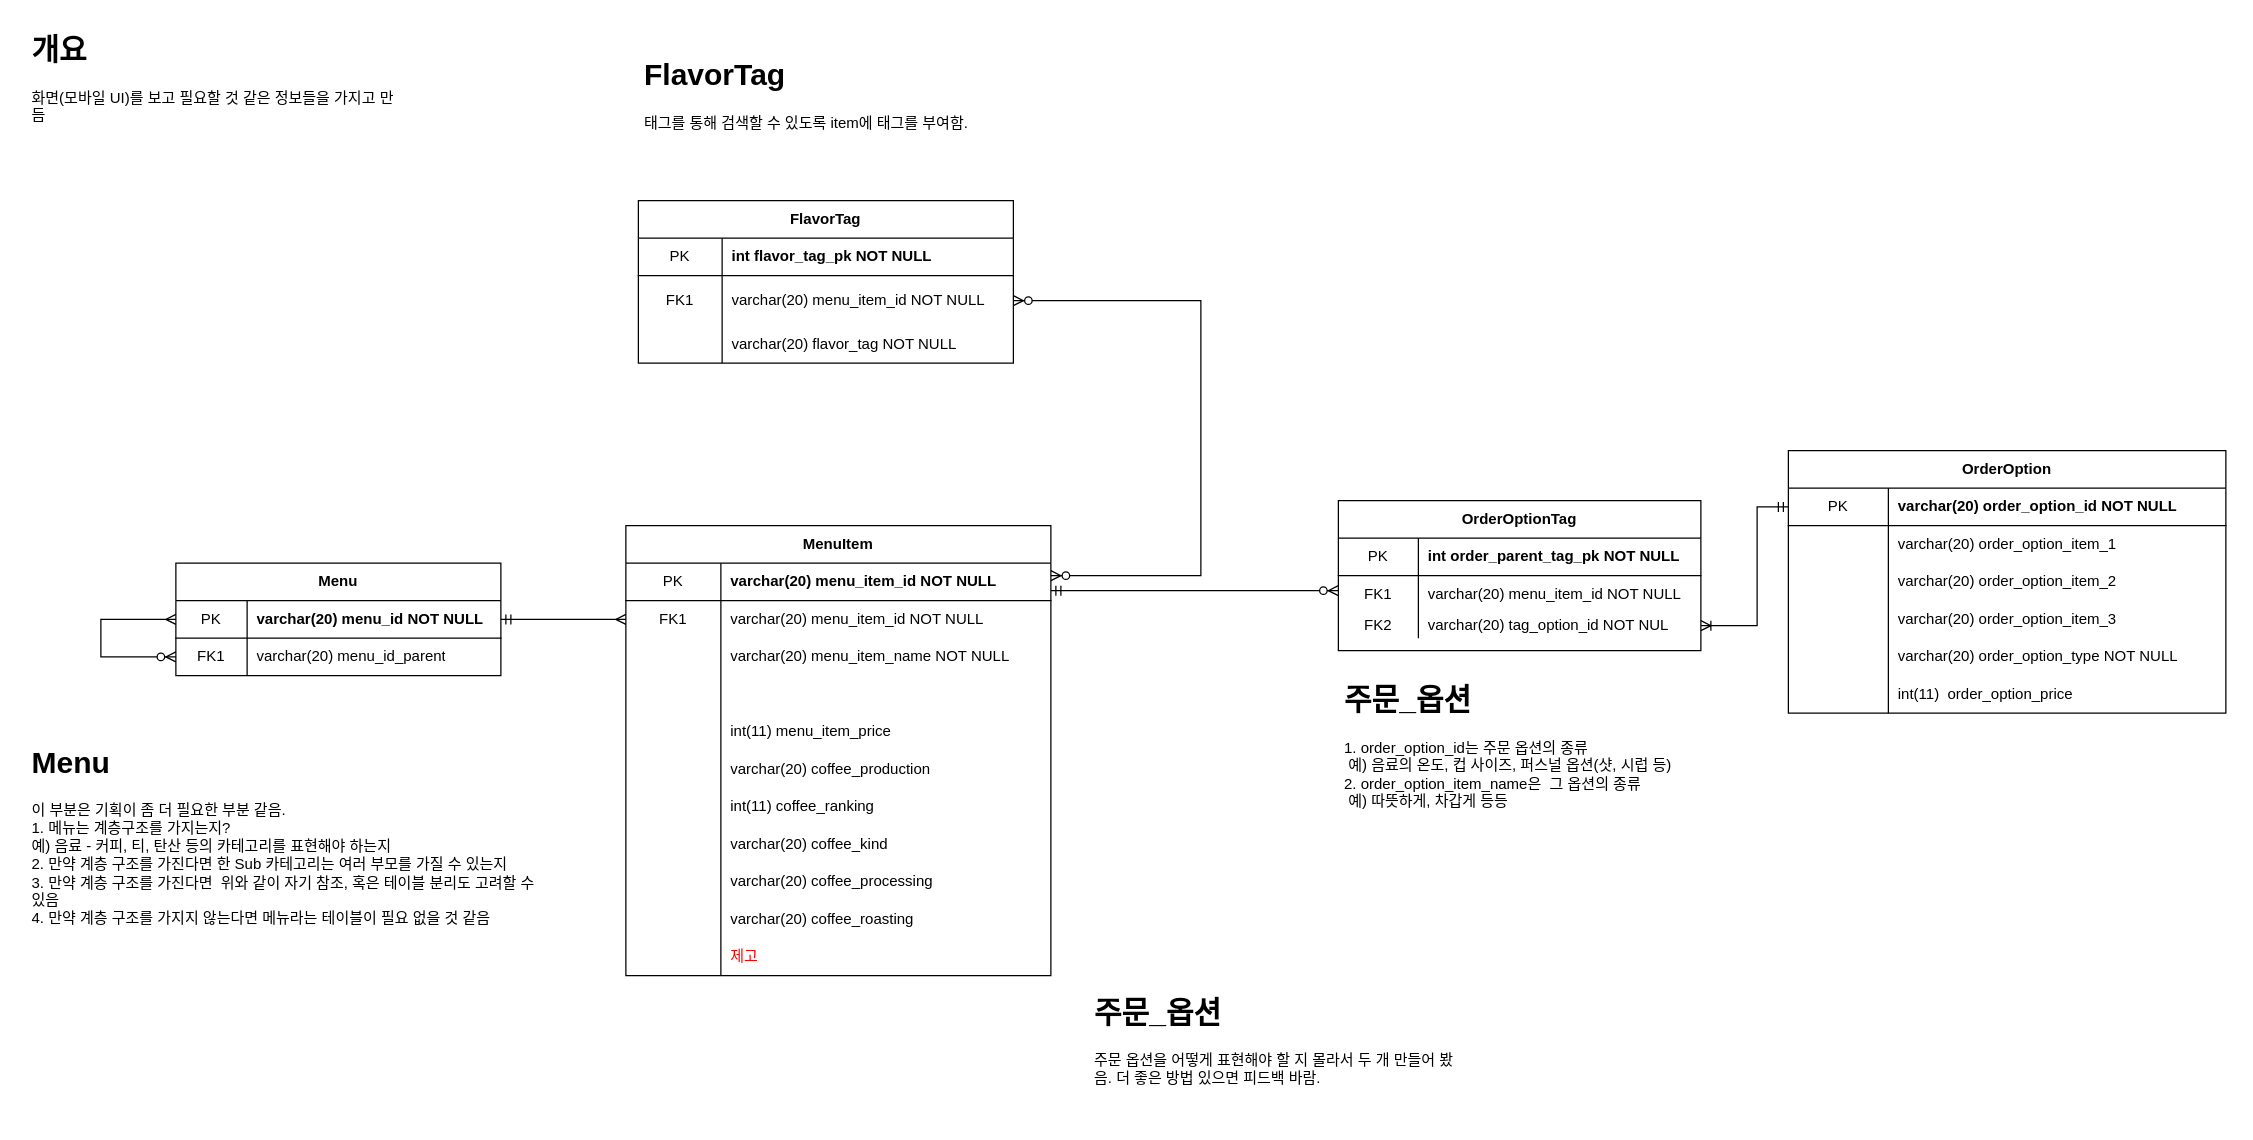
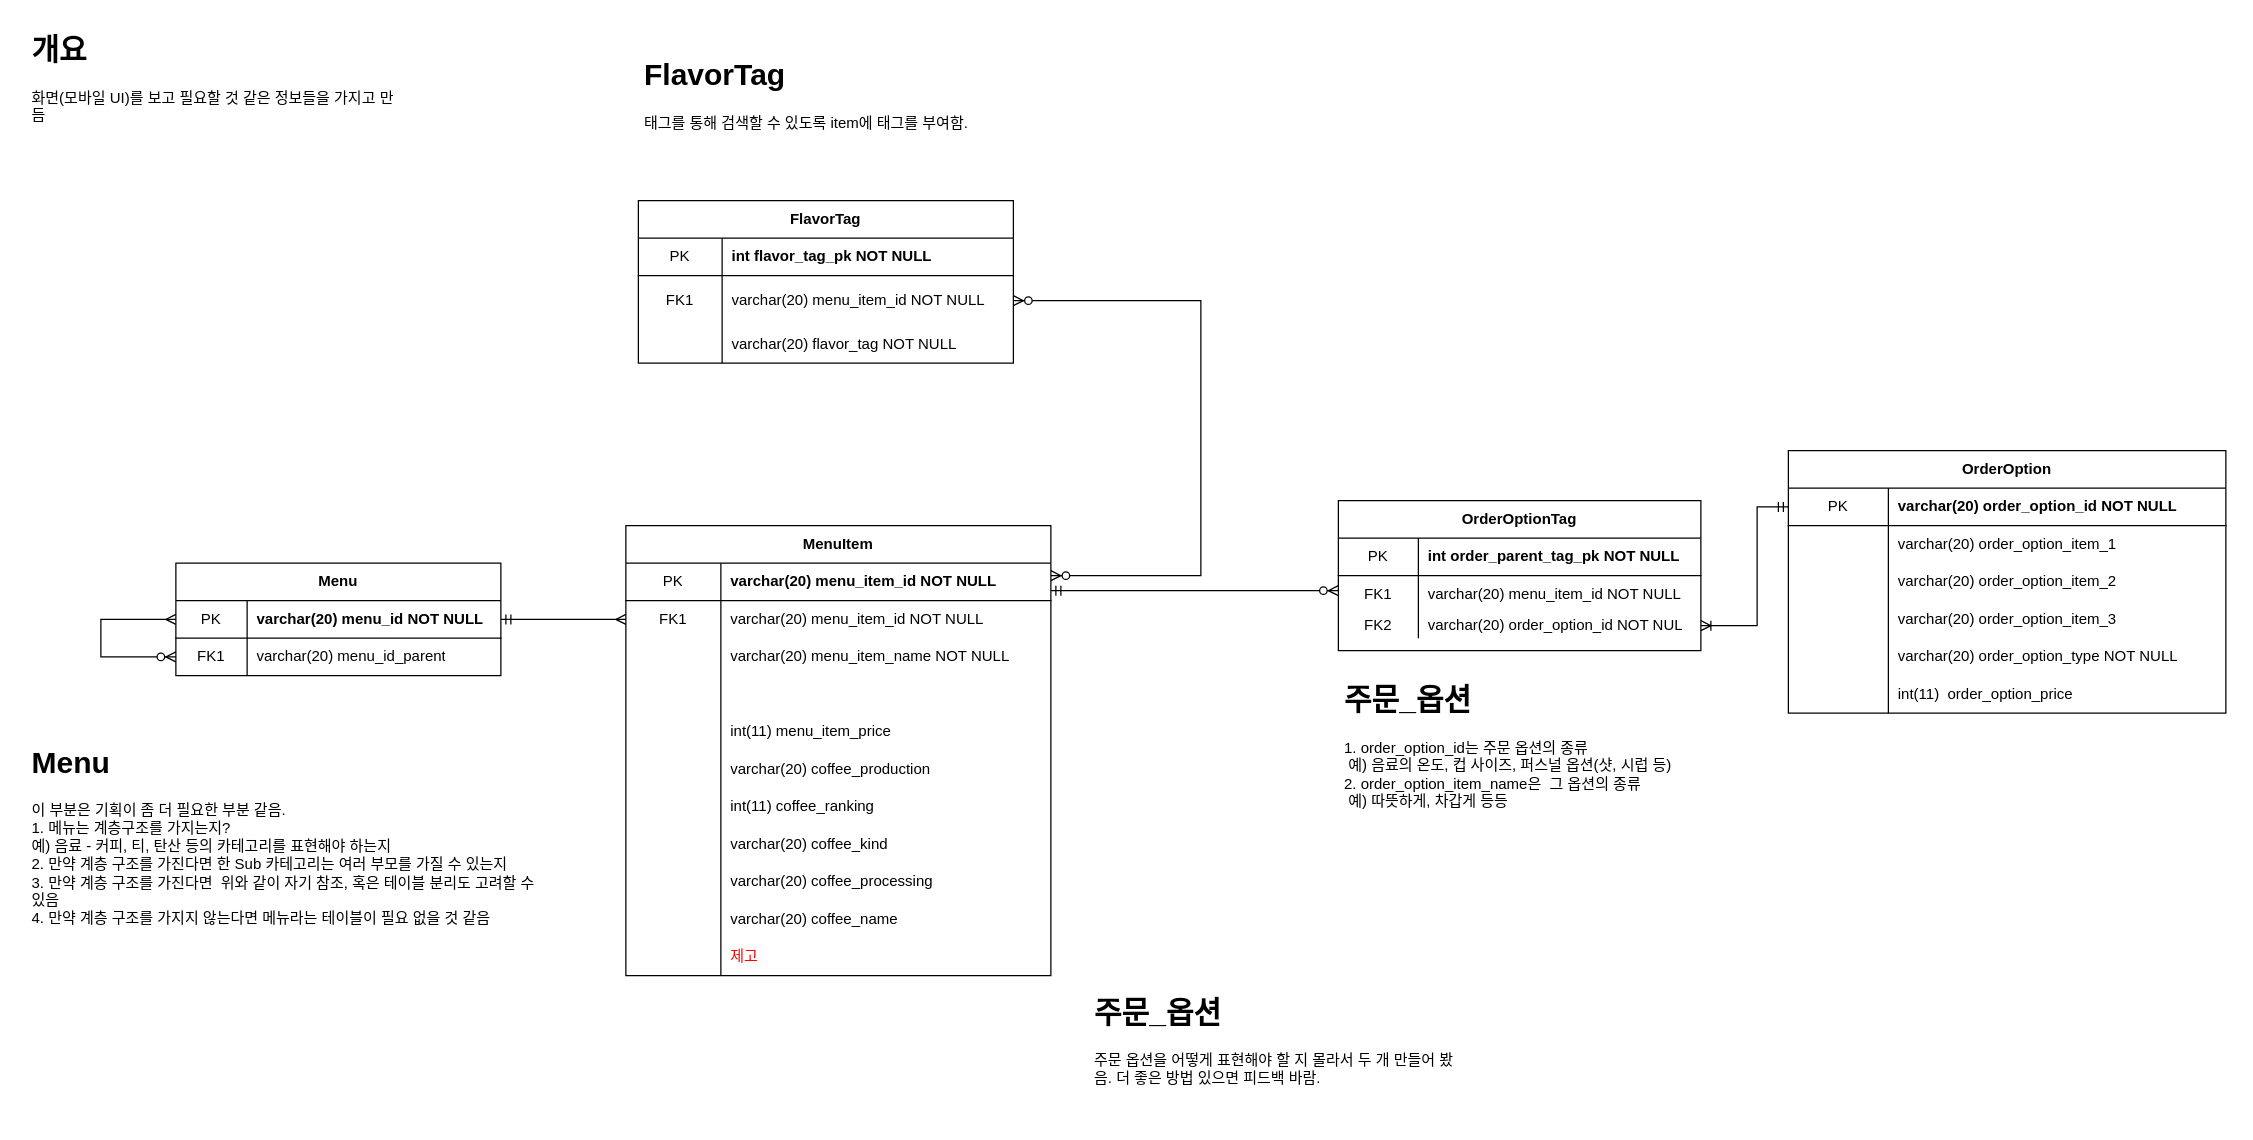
- <mxCell id="67" value="varchar(20)&amp;nbsp;tag_option_id NOT NUL" style="shape=partialRectangle;html=1;whiteSpace=wrap;connectable=0;fillColor=none;top=0;left=0;bottom=0;right=0;align=left;spacingLeft=6;overflow=hidden;" vertex="1" parent="65"><mxGeometry x="64" width="226" height="20" as="geometry" /></mxCell>
+ <mxCell id="67" value="varchar(20)&amp;nbsp;order_option_id NOT NUL" style="shape=partialRectangle;html=1;whiteSpace=wrap;connectable=0;fillColor=none;top=0;left=0;bottom=0;right=0;align=left;spacingLeft=6;overflow=hidden;" vertex="1" parent="65"><mxGeometry x="64" width="226" height="20" as="geometry" /></mxCell>
- <mxCell id="31" value="varchar(20) coffee_roasting" style="shape=partialRectangle;html=1;whiteSpace=wrap;connectable=0;fillColor=none;top=0;left=0;bottom=0;right=0;align=left;spacingLeft=6;overflow=hidden;" parent="29" vertex="1"><mxGeometry x="76" width="264" height="30" as="geometry" /></mxCell>
+ <mxCell id="31" value="varchar(20) coffee_name" style="shape=partialRectangle;html=1;whiteSpace=wrap;connectable=0;fillColor=none;top=0;left=0;bottom=0;right=0;align=left;spacingLeft=6;overflow=hidden;" parent="29" vertex="1"><mxGeometry x="76" width="264" height="30" as="geometry" /></mxCell>
